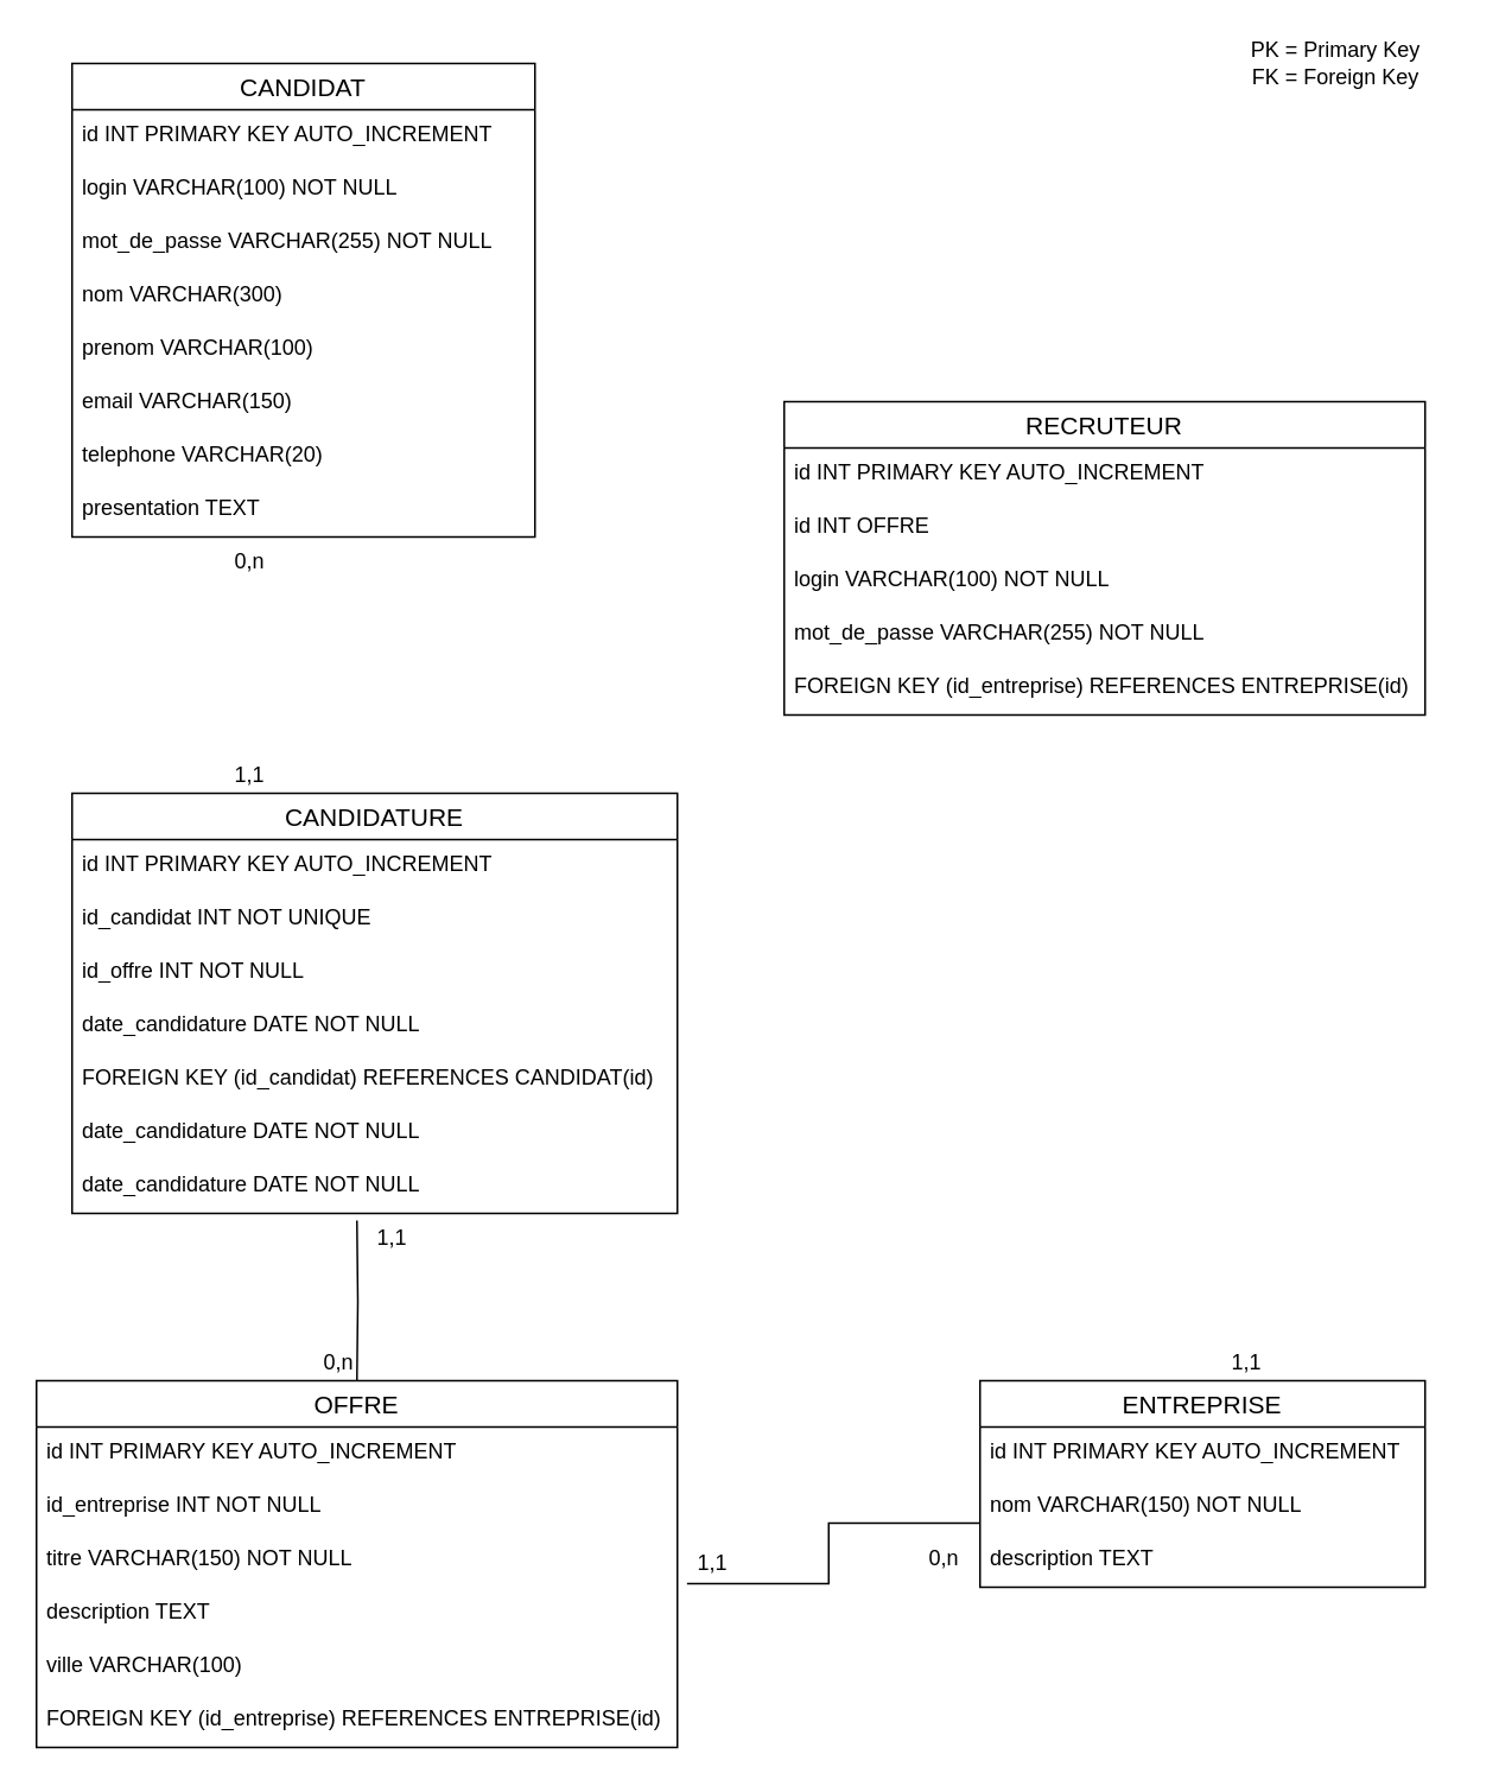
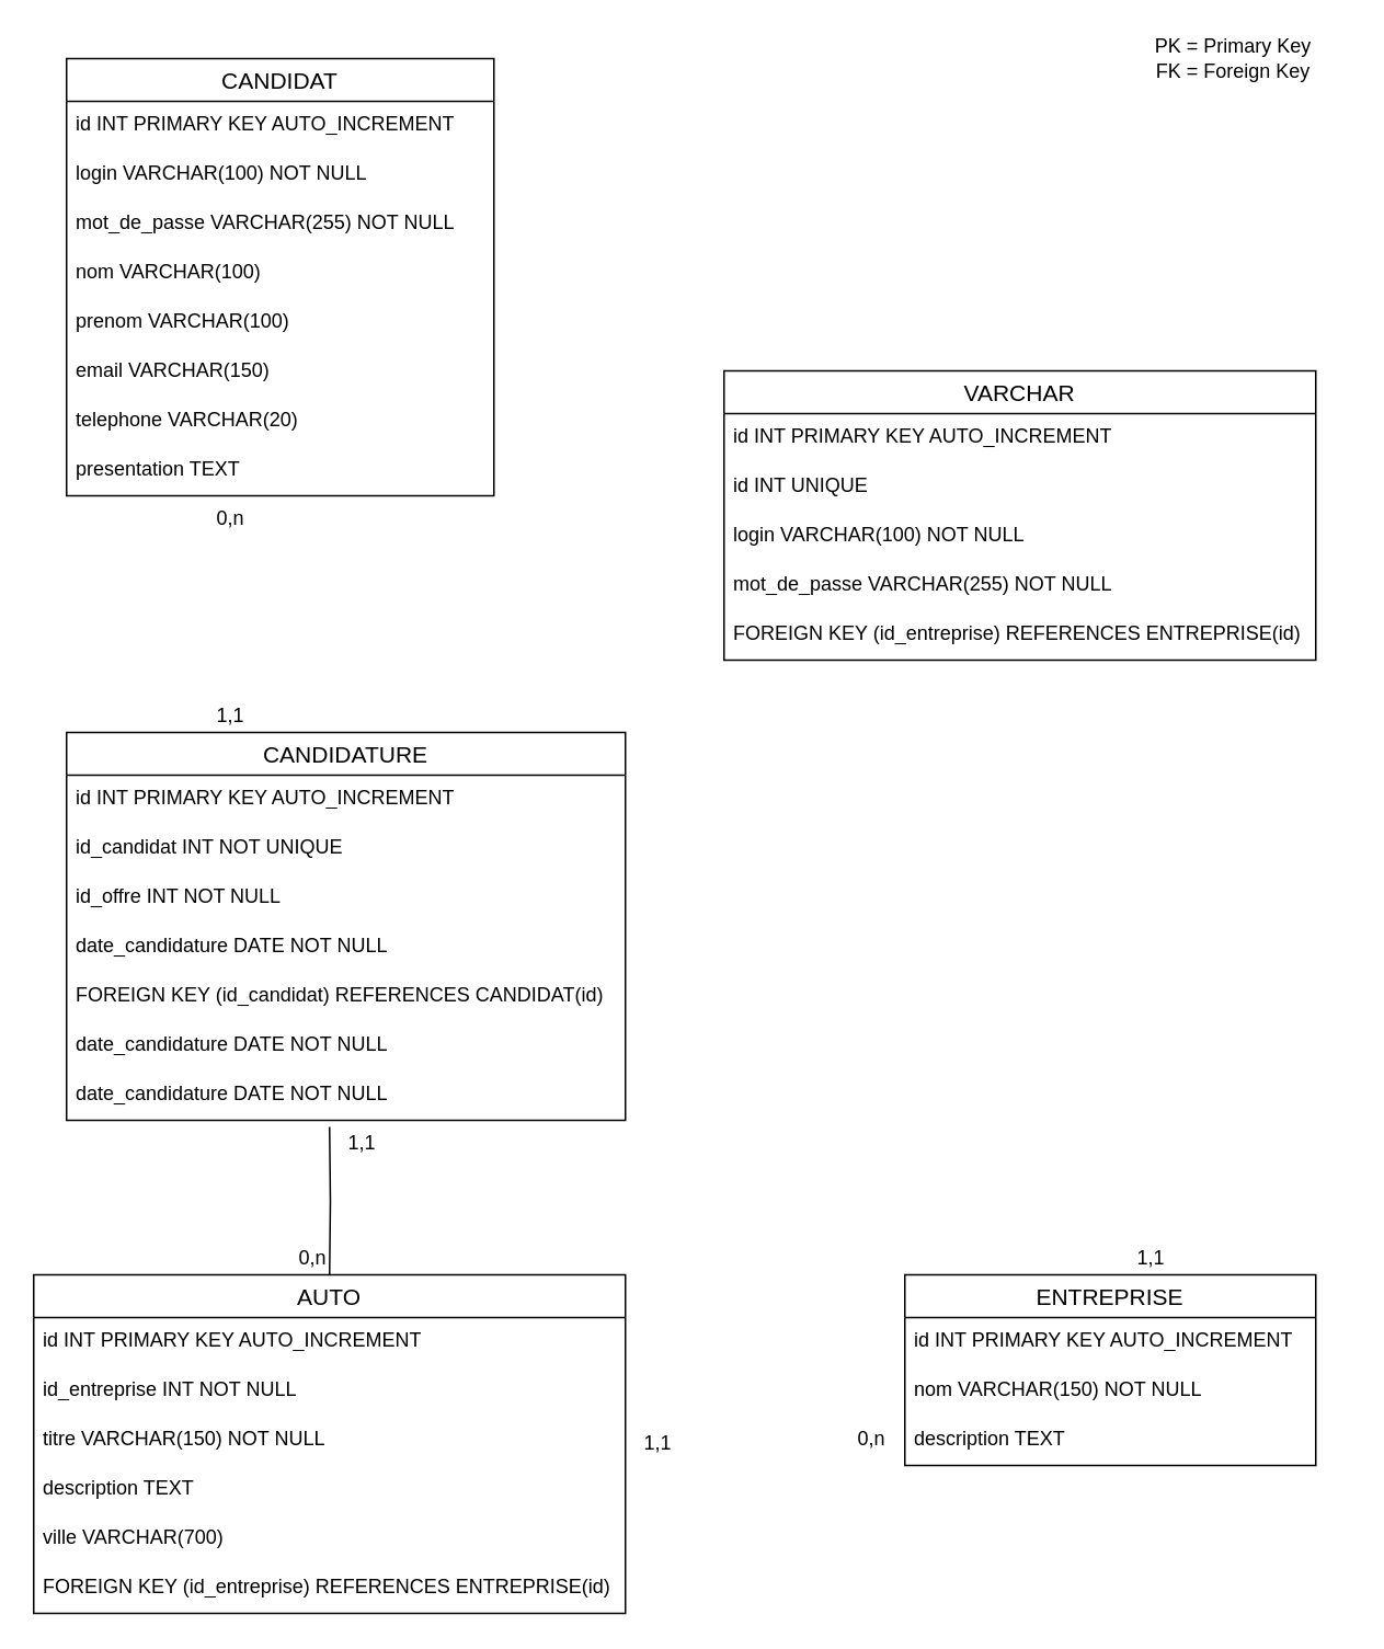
- <mxCell id="6" value="nom VARCHAR(300)" style="text;strokeColor=none;fillColor=none;spacingLeft=4;spacingRight=4;overflow=hidden;rotatable=0;points=[[0,0.5],[1,0.5]];portConstraint=eastwest;fontSize=12;whiteSpace=wrap;html=1;" vertex="1" parent="2"><mxGeometry y="116" width="260" height="30" as="geometry" /></mxCell>
+ <mxCell id="6" value="nom VARCHAR(100)" style="text;strokeColor=none;fillColor=none;spacingLeft=4;spacingRight=4;overflow=hidden;rotatable=0;points=[[0,0.5],[1,0.5]];portConstraint=eastwest;fontSize=12;whiteSpace=wrap;html=1;" vertex="1" parent="2"><mxGeometry y="116" width="260" height="30" as="geometry" /></mxCell>
- <mxCell id="11" value="RECRUTEUR" style="swimlane;fontStyle=0;childLayout=stackLayout;horizontal=1;startSize=26;horizontalStack=0;resizeParent=1;resizeParentMax=0;resizeLast=0;collapsible=1;marginBottom=0;align=center;fontSize=14;" vertex="1" parent="1"><mxGeometry x="440" y="225" width="360" height="176" as="geometry" /></mxCell>
+ <mxCell id="11" value="VARCHAR" style="swimlane;fontStyle=0;childLayout=stackLayout;horizontal=1;startSize=26;horizontalStack=0;resizeParent=1;resizeParentMax=0;resizeLast=0;collapsible=1;marginBottom=0;align=center;fontSize=14;" vertex="1" parent="1"><mxGeometry x="440" y="225" width="360" height="176" as="geometry" /></mxCell>
- <mxCell id="13" value="id INT OFFRE" style="text;strokeColor=none;fillColor=none;spacingLeft=4;spacingRight=4;overflow=hidden;rotatable=0;points=[[0,0.5],[1,0.5]];portConstraint=eastwest;fontSize=12;whiteSpace=wrap;html=1;" vertex="1" parent="11"><mxGeometry y="56" width="360" height="30" as="geometry" /></mxCell>
+ <mxCell id="13" value="id INT UNIQUE" style="text;strokeColor=none;fillColor=none;spacingLeft=4;spacingRight=4;overflow=hidden;rotatable=0;points=[[0,0.5],[1,0.5]];portConstraint=eastwest;fontSize=12;whiteSpace=wrap;html=1;" vertex="1" parent="11"><mxGeometry y="56" width="360" height="30" as="geometry" /></mxCell>
- <mxCell id="30" value="OFFRE" style="swimlane;fontStyle=0;childLayout=stackLayout;horizontal=1;startSize=26;horizontalStack=0;resizeParent=1;resizeParentMax=0;resizeLast=0;collapsible=1;marginBottom=0;align=center;fontSize=14;" vertex="1" parent="1"><mxGeometry x="20" y="775" width="360" height="206" as="geometry" /></mxCell>
+ <mxCell id="30" value="AUTO" style="swimlane;fontStyle=0;childLayout=stackLayout;horizontal=1;startSize=26;horizontalStack=0;resizeParent=1;resizeParentMax=0;resizeLast=0;collapsible=1;marginBottom=0;align=center;fontSize=14;" vertex="1" parent="1"><mxGeometry x="20" y="775" width="360" height="206" as="geometry" /></mxCell>
- <mxCell id="38" style="edgeStyle=orthogonalEdgeStyle;rounded=0;orthogonalLoop=1;jettySize=auto;html=1;exitX=0;exitY=0.8;exitDx=0;exitDy=0;entryX=1.015;entryY=0.933;entryDx=0;entryDy=0;entryPerimeter=0;endArrow=none;startFill=0;exitPerimeter=0;" edge="1" parent="1" source="19" target="33"><mxGeometry relative="1" as="geometry" /></mxCell>
- <mxCell id="35" value="ville VARCHAR(100)" style="text;strokeColor=none;fillColor=none;spacingLeft=4;spacingRight=4;overflow=hidden;rotatable=0;points=[[0,0.5],[1,0.5]];portConstraint=eastwest;fontSize=12;whiteSpace=wrap;html=1;" vertex="1" parent="30"><mxGeometry y="146" width="360" height="30" as="geometry" /></mxCell>
+ <mxCell id="35" value="ville VARCHAR(700)" style="text;strokeColor=none;fillColor=none;spacingLeft=4;spacingRight=4;overflow=hidden;rotatable=0;points=[[0,0.5],[1,0.5]];portConstraint=eastwest;fontSize=12;whiteSpace=wrap;html=1;" vertex="1" parent="30"><mxGeometry y="146" width="360" height="30" as="geometry" /></mxCell>
